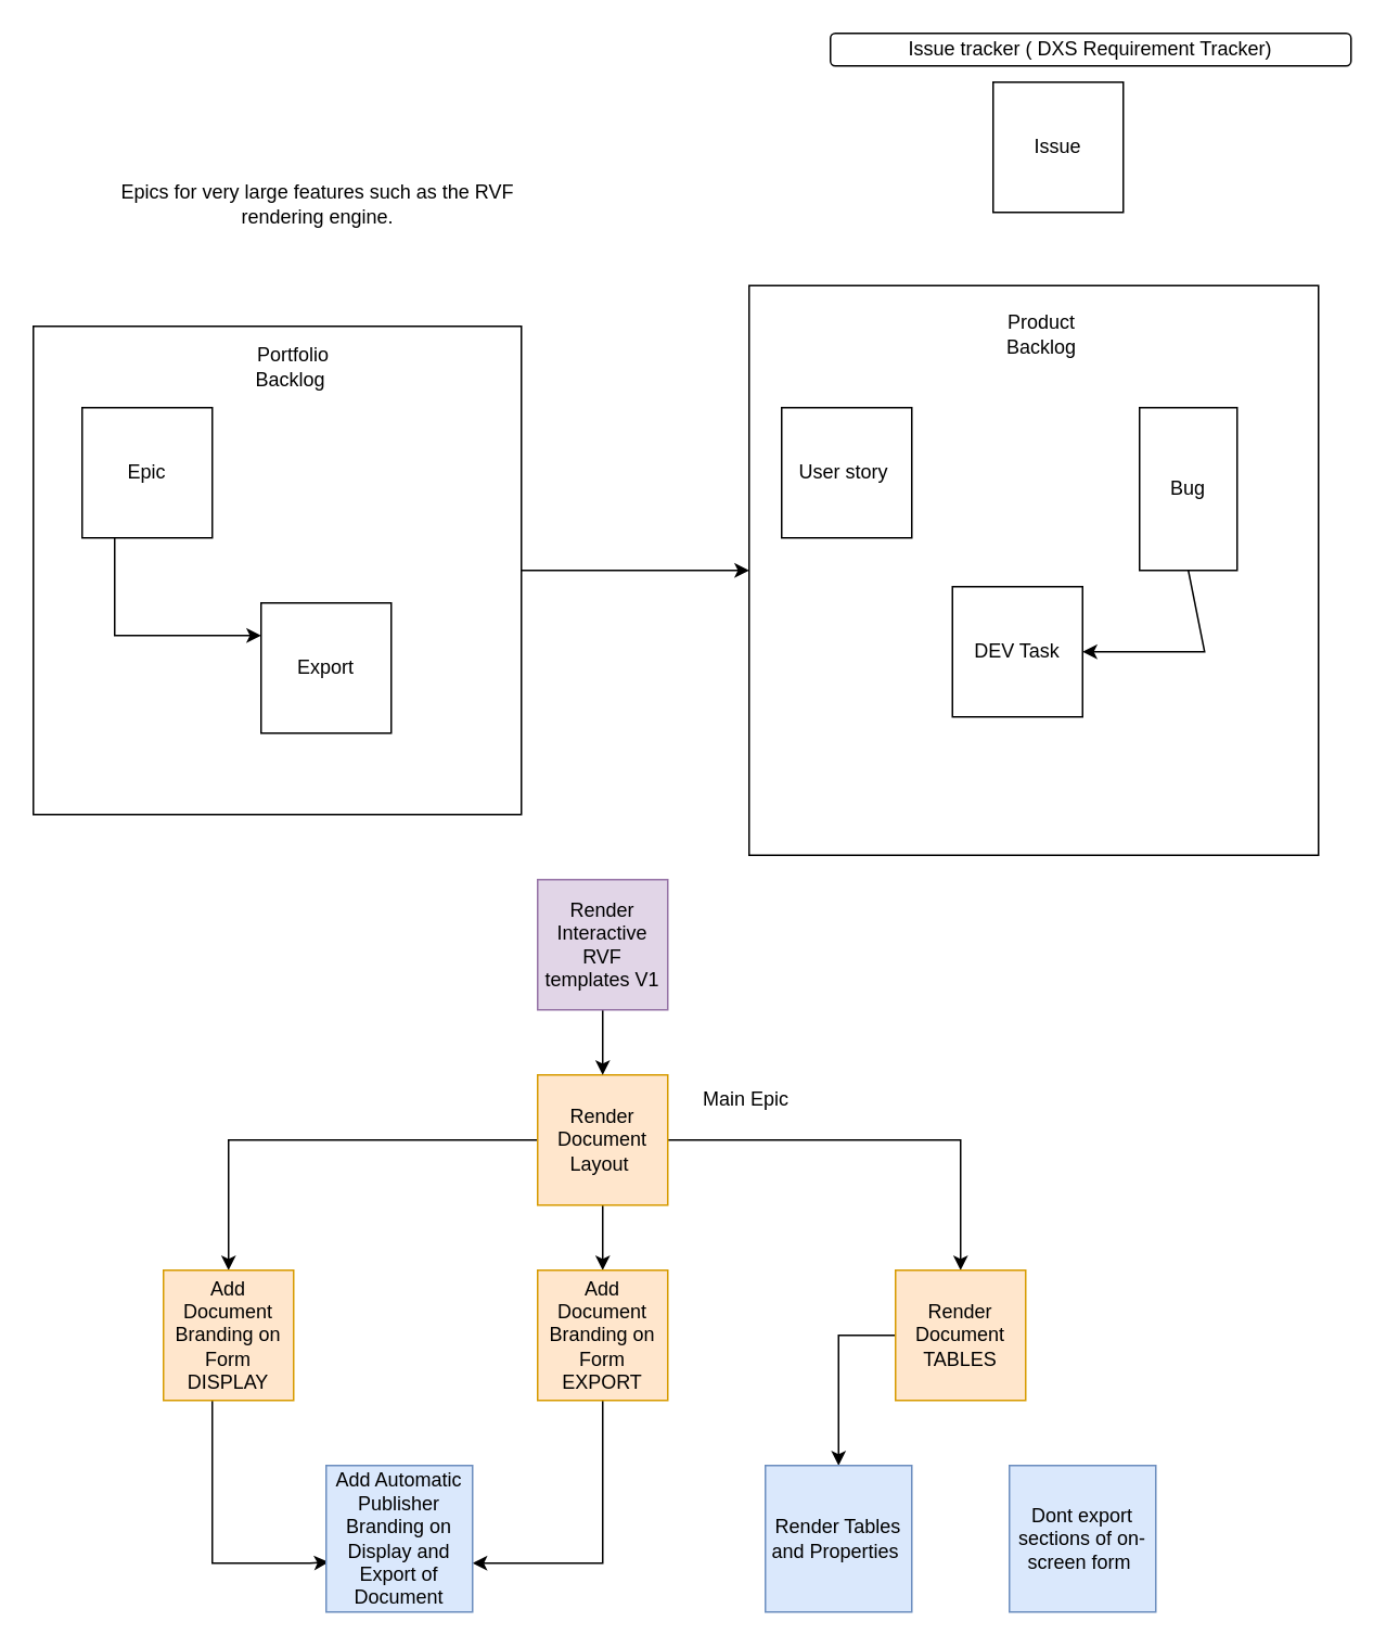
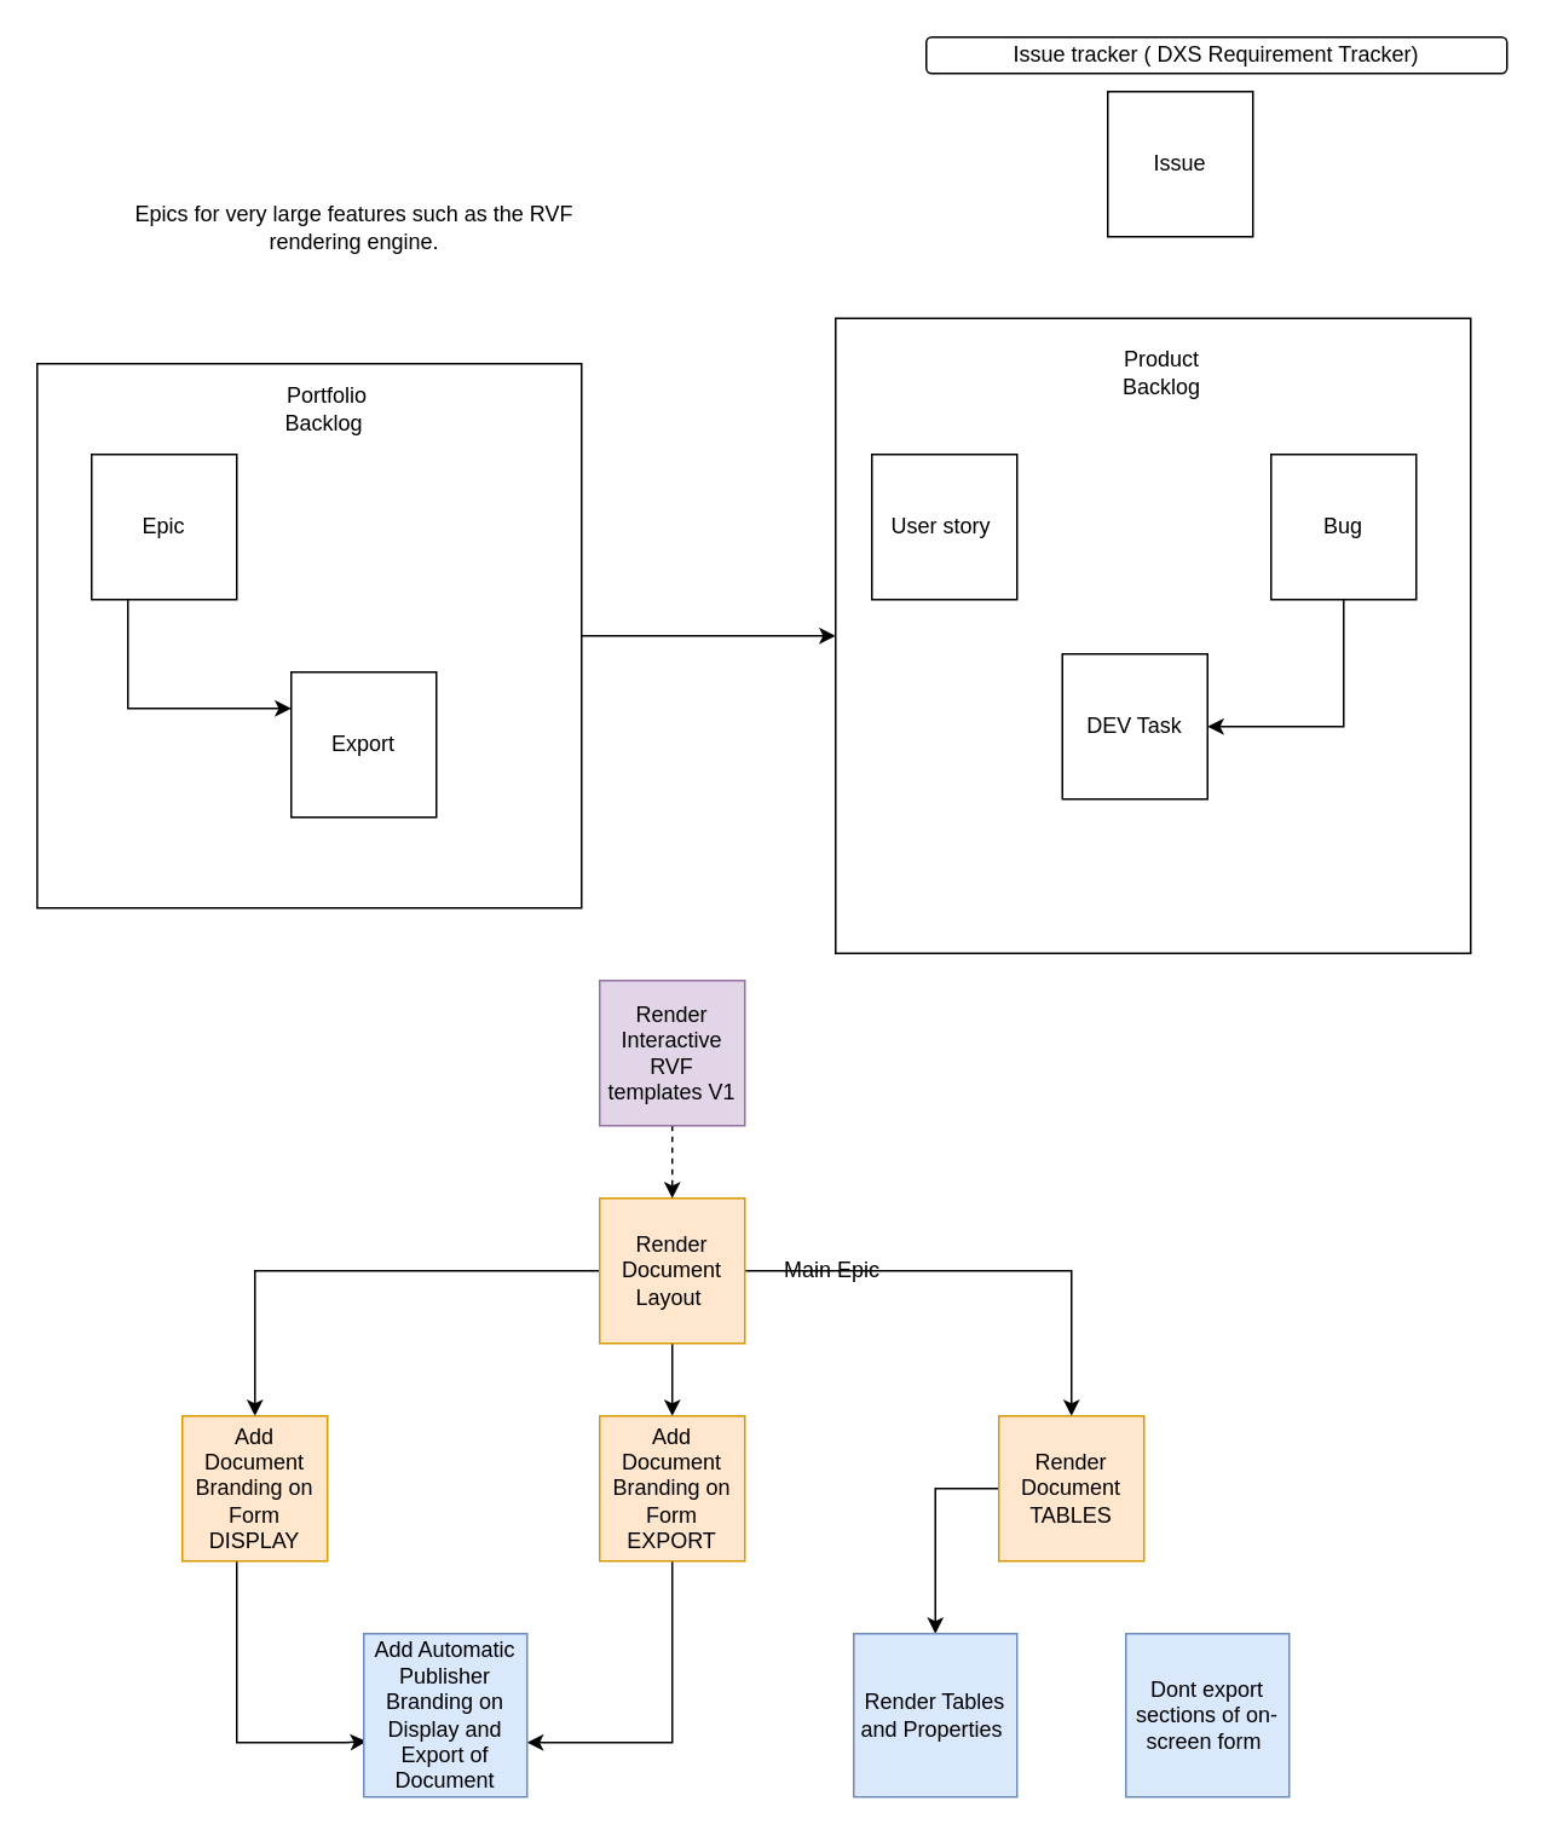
- <mxCell id="27" value="Bug" style="whiteSpace=wrap;html=1;aspect=fixed;" vertex="1" parent="1"><mxGeometry x="700" y="250" width="60" height="100" as="geometry" /></mxCell>
+ <mxCell id="27" value="Bug" style="whiteSpace=wrap;html=1;aspect=fixed;" vertex="1" parent="1"><mxGeometry x="700" y="250" width="80" height="80" as="geometry" /></mxCell>
- <mxCell id="25" style="edgeStyle=orthogonalEdgeStyle;rounded=0;orthogonalLoop=1;jettySize=auto;html=1;entryX=0.5;entryY=0;entryDx=0;entryDy=0;" parent="1" source="26" target="18" edge="1"><mxGeometry relative="1" as="geometry" /></mxCell>
+ <mxCell id="25" style="edgeStyle=orthogonalEdgeStyle;rounded=0;orthogonalLoop=1;jettySize=auto;html=1;entryX=0.5;entryY=0;entryDx=0;entryDy=0;dashed=1;" parent="1" source="26" target="18" edge="1"><mxGeometry relative="1" as="geometry" /></mxCell>
- <mxCell id="33" value="Main Epic&amp;nbsp;" style="text;html=1;strokeColor=none;fillColor=none;align=center;verticalAlign=middle;whiteSpace=wrap;rounded=0;" vertex="1" parent="1"><mxGeometry x="430" y="660" width="60" height="30" as="geometry" /></mxCell>
+ <mxCell id="33" value="Main Epic&amp;nbsp;" style="text;html=1;strokeColor=none;fillColor=none;align=center;verticalAlign=middle;whiteSpace=wrap;rounded=0;" vertex="1" parent="1"><mxGeometry x="430" y="685" width="60" height="30" as="geometry" /></mxCell>
